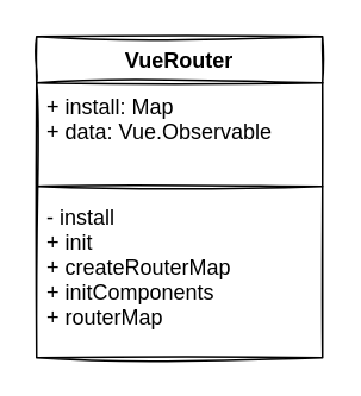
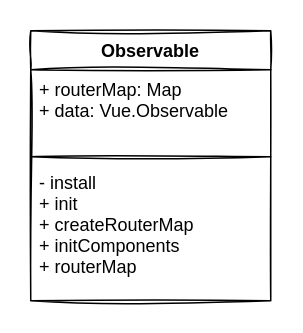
- <mxCell id="2" value="VueRouter" style="swimlane;fontStyle=1;align=center;verticalAlign=top;childLayout=stackLayout;horizontal=1;startSize=26;horizontalStack=0;resizeParent=1;resizeParentMax=0;resizeLast=0;collapsible=1;marginBottom=0;sketch=1;" vertex="1" parent="1"><mxGeometry x="20" y="20" width="160" height="180" as="geometry" /></mxCell>
+ <mxCell id="2" value="Observable" style="swimlane;fontStyle=1;align=center;verticalAlign=top;childLayout=stackLayout;horizontal=1;startSize=26;horizontalStack=0;resizeParent=1;resizeParentMax=0;resizeLast=0;collapsible=1;marginBottom=0;sketch=1;" vertex="1" parent="1"><mxGeometry x="20" y="20" width="160" height="180" as="geometry" /></mxCell>
- <mxCell id="3" value="+ install: Map&#10;+ data: Vue.Observable&#10;" style="text;strokeColor=none;fillColor=none;align=left;verticalAlign=top;spacingLeft=4;spacingRight=4;overflow=hidden;rotatable=0;points=[[0,0.5],[1,0.5]];portConstraint=eastwest;sketch=1;" vertex="1" parent="2"><mxGeometry y="26" width="160" height="54" as="geometry" /></mxCell>
+ <mxCell id="3" value="+ routerMap: Map&#10;+ data: Vue.Observable&#10;" style="text;strokeColor=none;fillColor=none;align=left;verticalAlign=top;spacingLeft=4;spacingRight=4;overflow=hidden;rotatable=0;points=[[0,0.5],[1,0.5]];portConstraint=eastwest;sketch=1;" vertex="1" parent="2"><mxGeometry y="26" width="160" height="54" as="geometry" /></mxCell>
